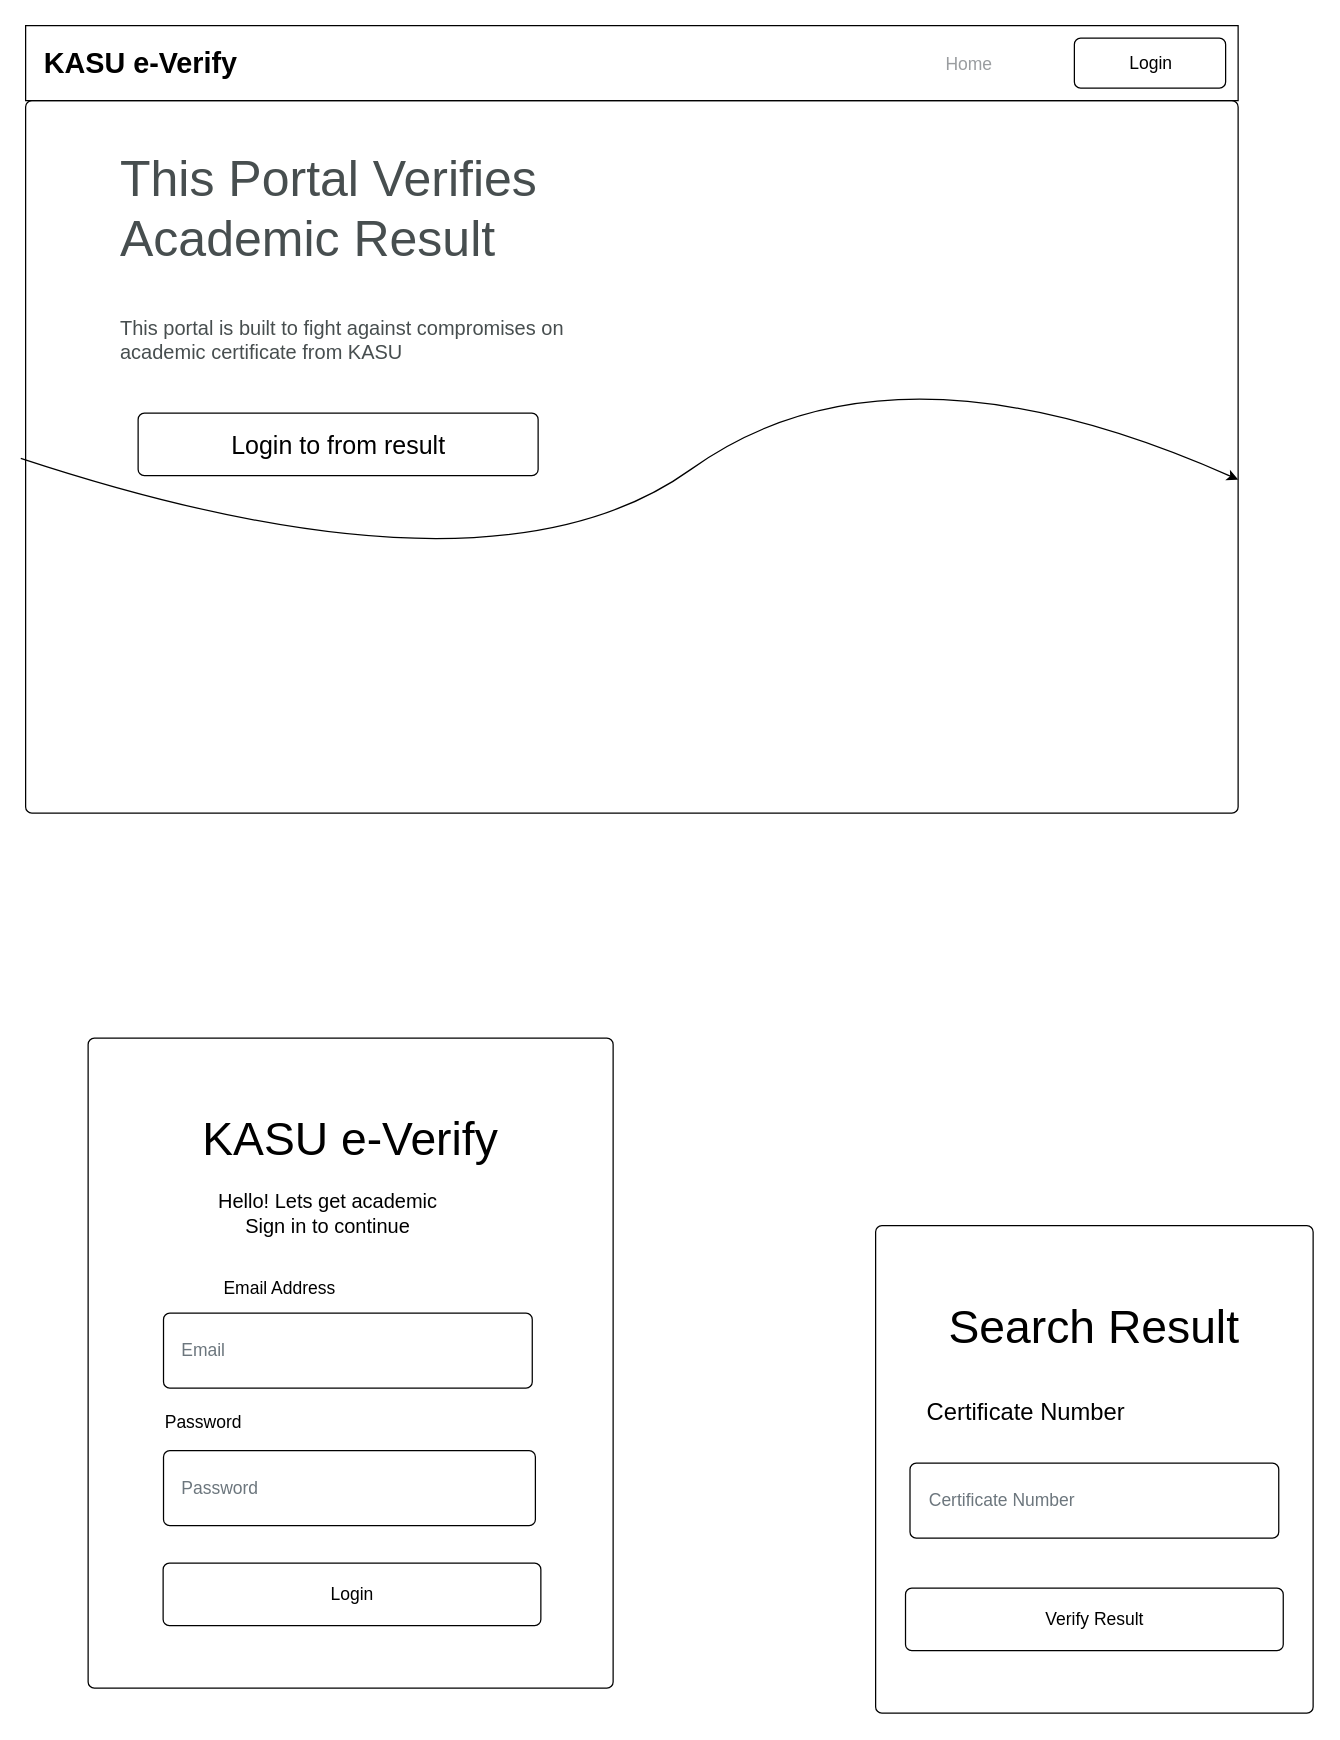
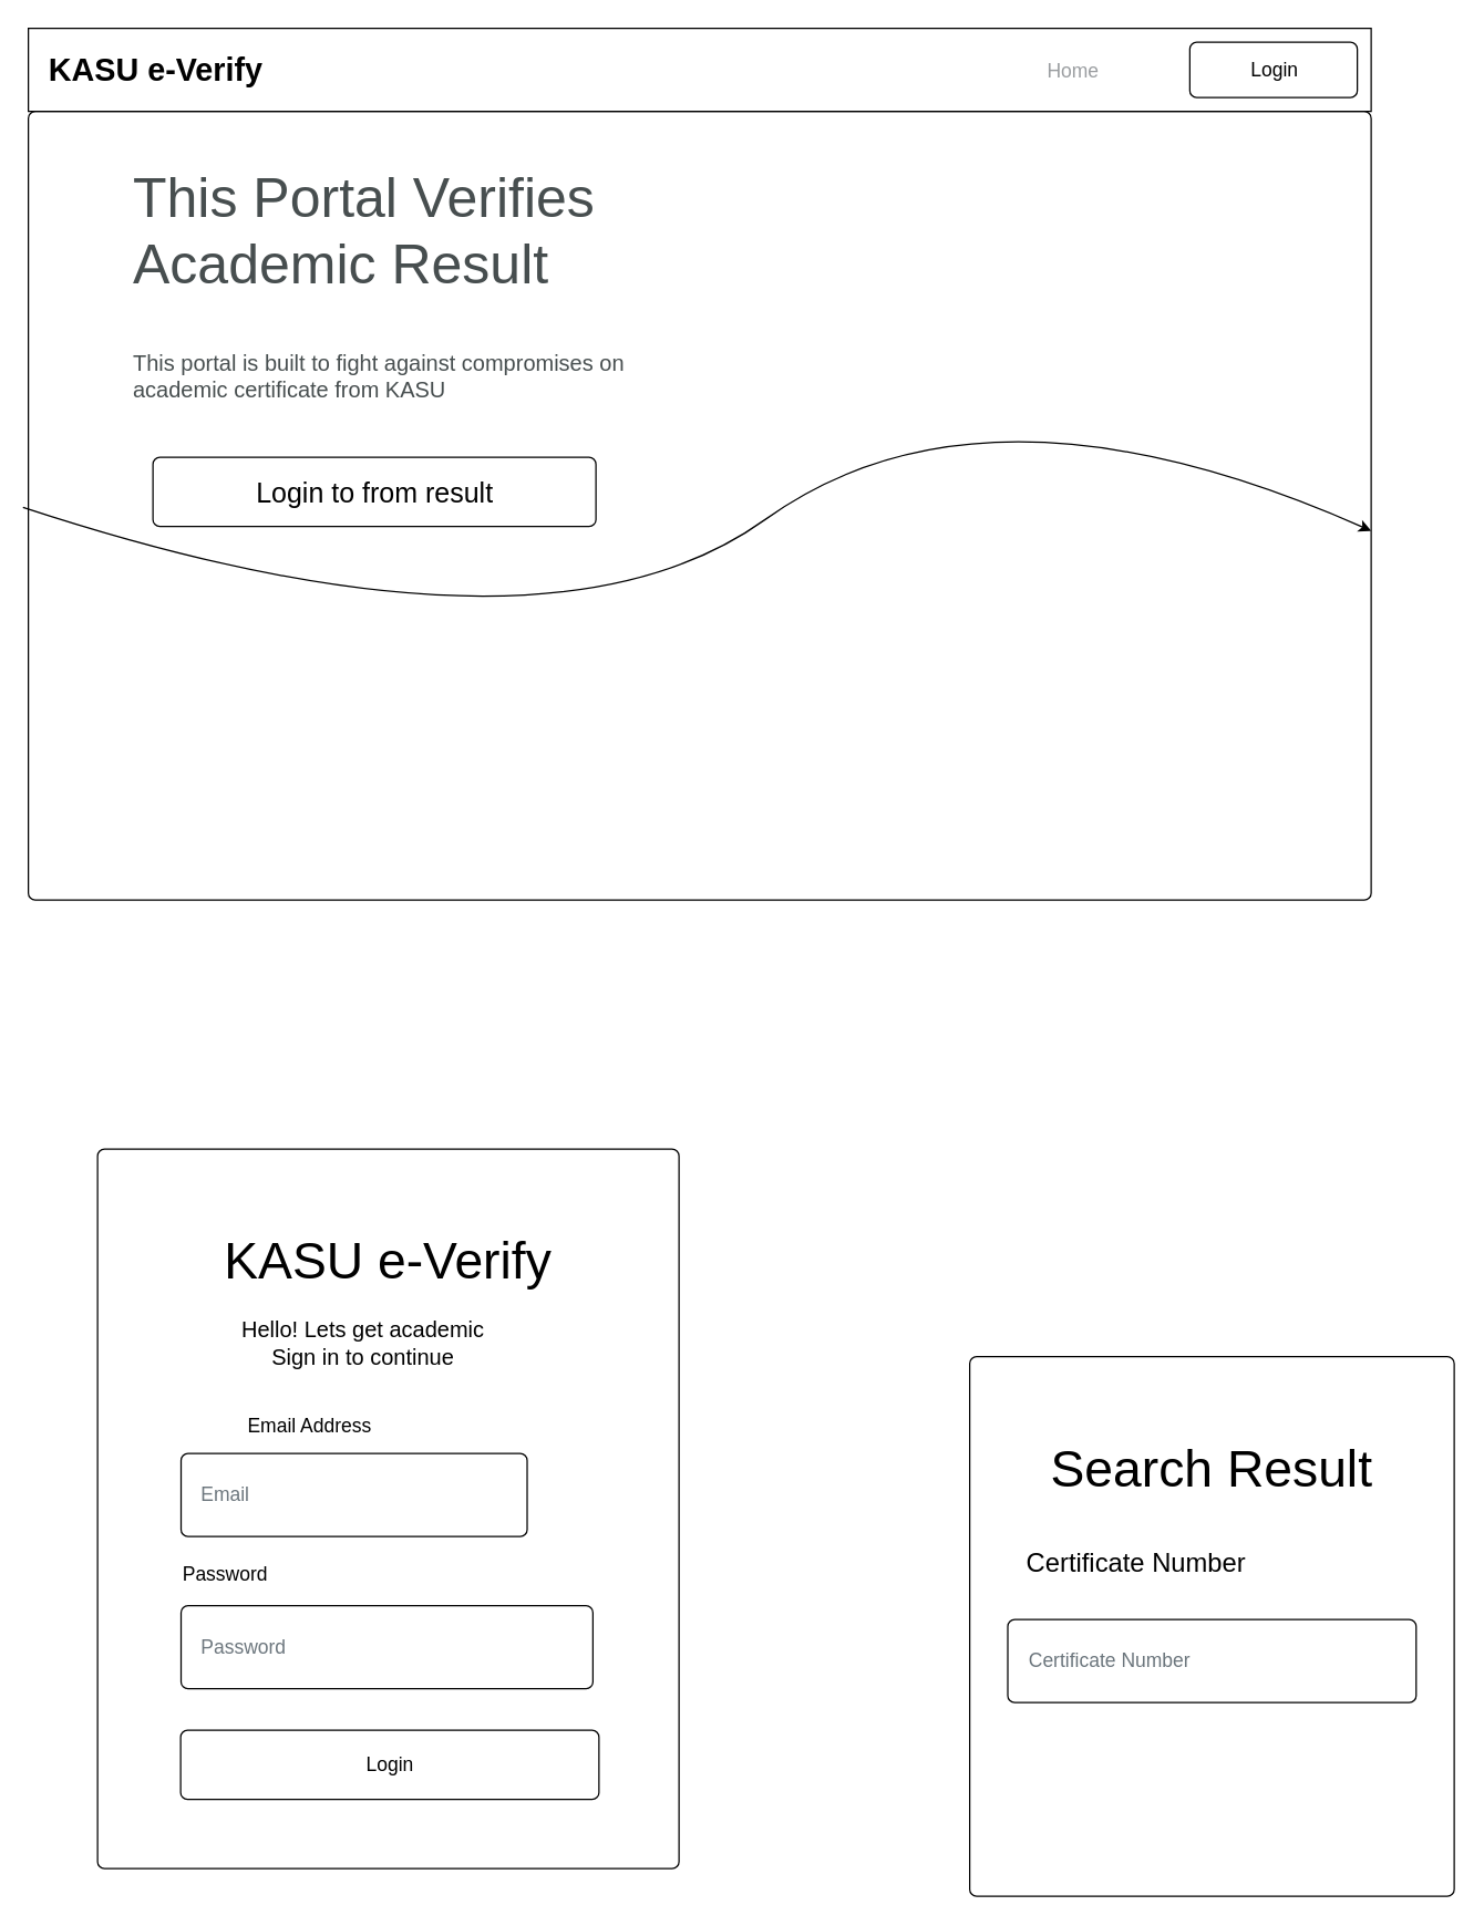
- <mxCell id="8" value="Email" style="html=1;shadow=0;dashed=0;shape=mxgraph.bootstrap.rrect;rSize=5;fillColor=none;align=left;spacing=15;fontSize=14;fontColor=#6C767D;" parent="1" vertex="1"><mxGeometry x="130.31" y="1050" width="295" height="60" as="geometry" /></mxCell>
+ <mxCell id="8" value="Email" style="html=1;shadow=0;dashed=0;shape=mxgraph.bootstrap.rrect;rSize=5;fillColor=none;align=left;spacing=15;fontSize=14;fontColor=#6C767D;" parent="1" vertex="1"><mxGeometry x="130.31" y="1050" width="250" height="60" as="geometry" /></mxCell>
- <mxCell id="18" value="Verify Result" style="html=1;shadow=0;dashed=0;shape=mxgraph.bootstrap.rrect;rSize=5;align=center;fontSize=14;fillColor=none;" vertex="1" parent="1"><mxGeometry x="723.91" y="1270" width="302.19" height="50" as="geometry" /></mxCell>
